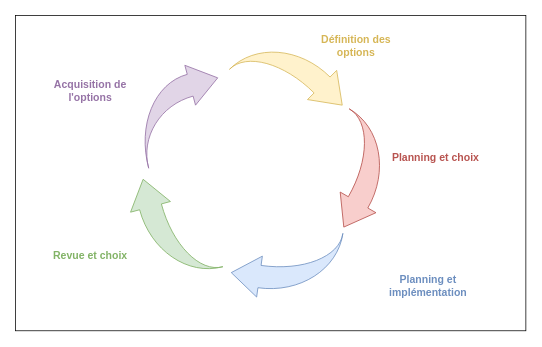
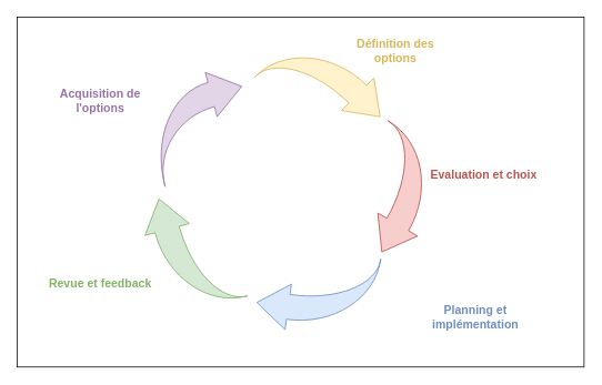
- <mxCell id="9" value="&lt;font color=&quot;#b85450&quot; size=&quot;1&quot;&gt;&lt;b style=&quot;font-size: 14px;&quot;&gt;Planning et choix&lt;/b&gt;&lt;/font&gt;" style="rounded=0;whiteSpace=wrap;html=1;fillColor=none;strokeColor=none;" vertex="1" parent="1"><mxGeometry x="510" y="190" width="140" height="40" as="geometry" /></mxCell>
+ <mxCell id="9" value="&lt;font color=&quot;#b85450&quot; size=&quot;1&quot;&gt;&lt;b style=&quot;font-size: 14px;&quot;&gt;Evaluation et choix&lt;/b&gt;&lt;/font&gt;" style="rounded=0;whiteSpace=wrap;html=1;fillColor=none;strokeColor=none;" vertex="1" parent="1"><mxGeometry x="510" y="190" width="140" height="40" as="geometry" /></mxCell>
- <mxCell id="12" value="&lt;font color=&quot;#82b366&quot; size=&quot;1&quot;&gt;&lt;b style=&quot;font-size: 14px;&quot;&gt;Revue et choix&lt;/b&gt;&lt;/font&gt;" style="rounded=0;whiteSpace=wrap;html=1;fillColor=none;strokeColor=none;" vertex="1" parent="1"><mxGeometry x="50" y="320" width="140" height="40" as="geometry" /></mxCell>
+ <mxCell id="12" value="&lt;font color=&quot;#82b366&quot; size=&quot;1&quot;&gt;&lt;b style=&quot;font-size: 14px;&quot;&gt;Revue et feedback&lt;/b&gt;&lt;/font&gt;" style="rounded=0;whiteSpace=wrap;html=1;fillColor=none;strokeColor=none;" vertex="1" parent="1"><mxGeometry x="50" y="320" width="140" height="40" as="geometry" /></mxCell>
